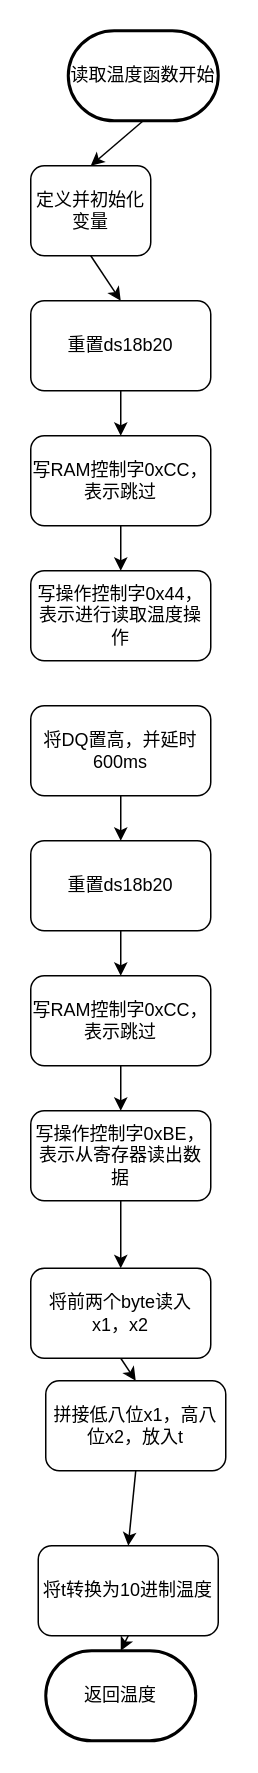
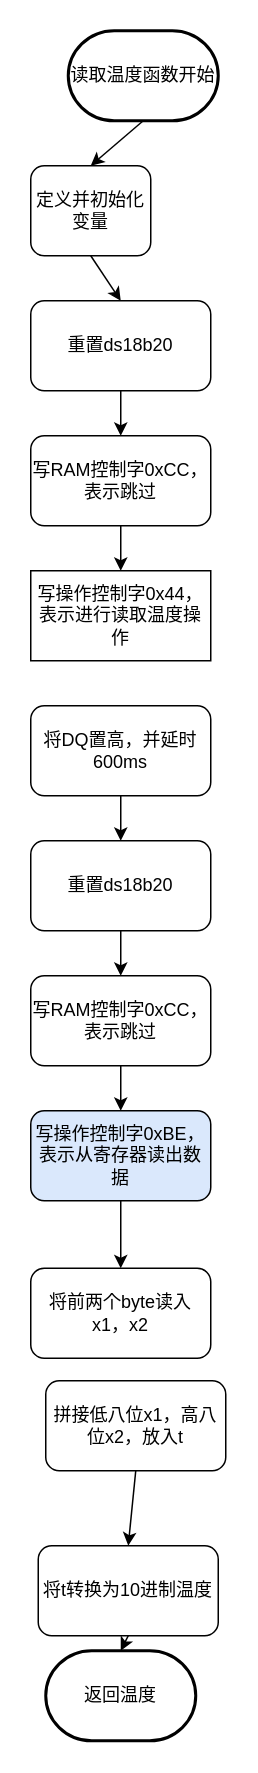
- <mxCell id="10" value="写操作控制字0x44，表示进行读取温度操作" style="rounded=1;whiteSpace=wrap;html=1;" vertex="1" parent="1"><mxGeometry x="20" y="380" width="120" height="60" as="geometry" /></mxCell>
+ <mxCell id="10" value="写操作控制字0x44，表示进行读取温度操作" style="whiteSpace=wrap;html=1;rounded=0;" vertex="1" parent="1"><mxGeometry x="20" y="380" width="120" height="60" as="geometry" /></mxCell>
- <mxCell id="18" value="写操作控制字0xBE，表示从寄存器读出数据" style="rounded=1;whiteSpace=wrap;html=1;" vertex="1" parent="1"><mxGeometry x="20" y="740" width="120" height="60" as="geometry" /></mxCell>
+ <mxCell id="18" value="写操作控制字0xBE，表示从寄存器读出数据" style="rounded=1;whiteSpace=wrap;html=1;fillColor=#dae8fc;" vertex="1" parent="1"><mxGeometry x="20" y="740" width="120" height="60" as="geometry" /></mxCell>
- <mxCell id="20" style="edgeStyle=none;rounded=0;orthogonalLoop=1;jettySize=auto;html=1;exitX=0.5;exitY=1;exitDx=0;exitDy=0;entryX=0.5;entryY=0;entryDx=0;entryDy=0;" edge="1" parent="1" source="21" target="23"><mxGeometry relative="1" as="geometry" /></mxCell>
